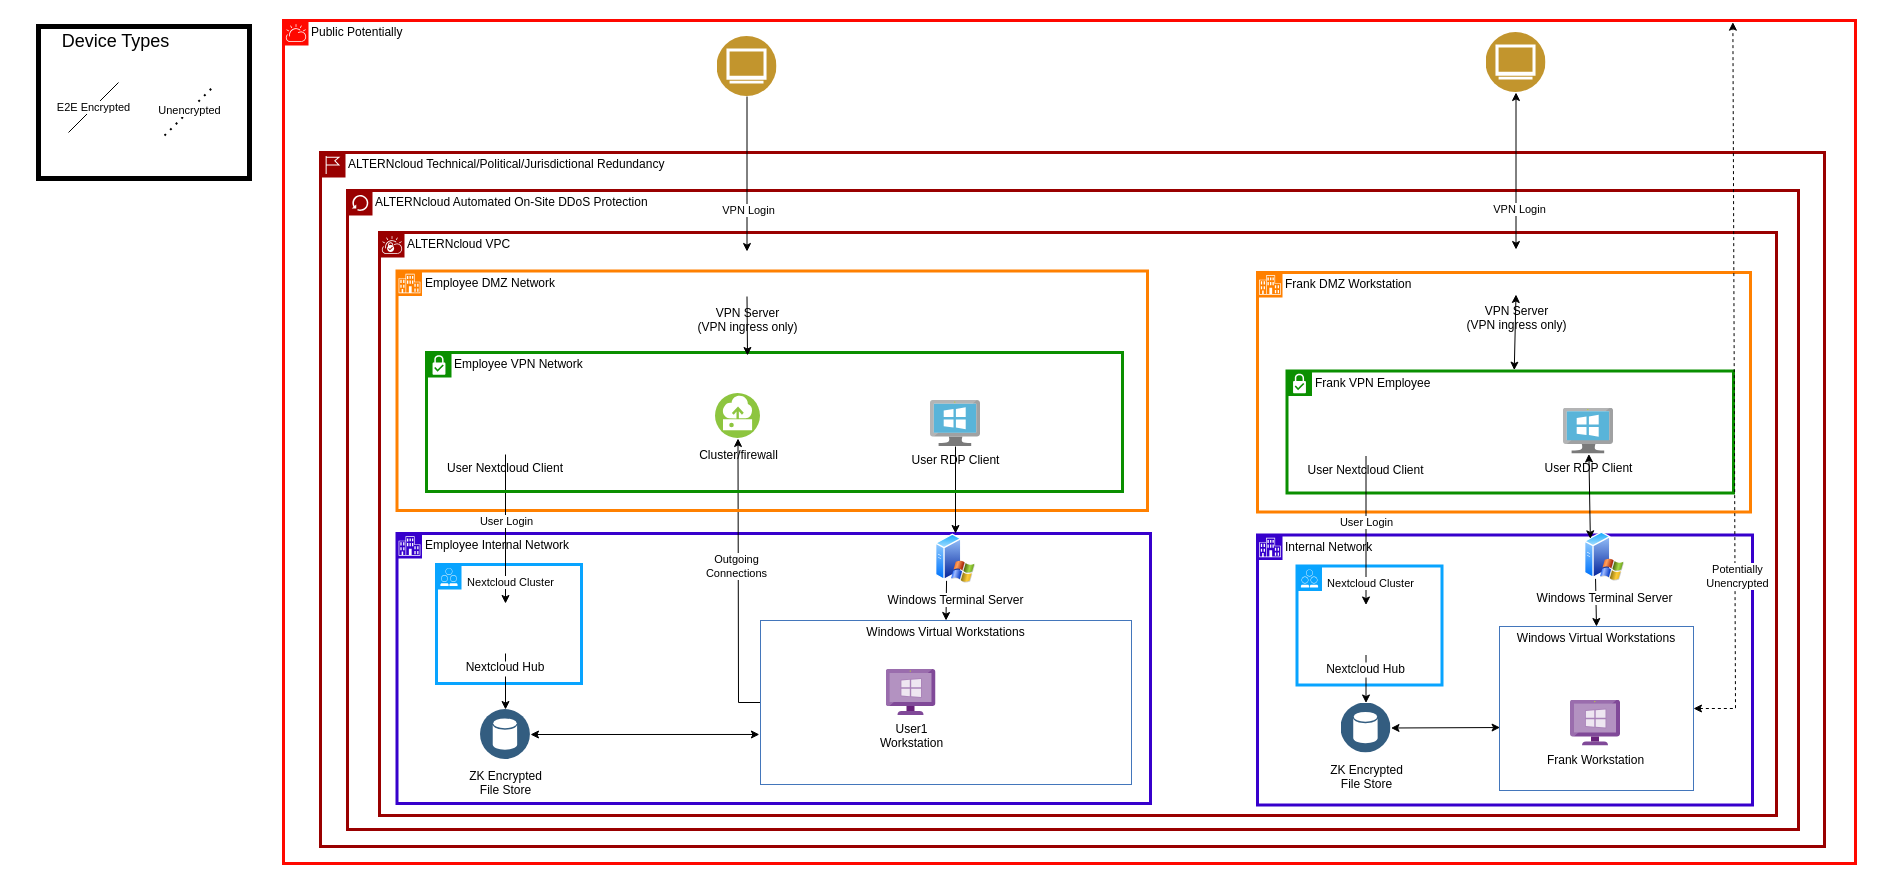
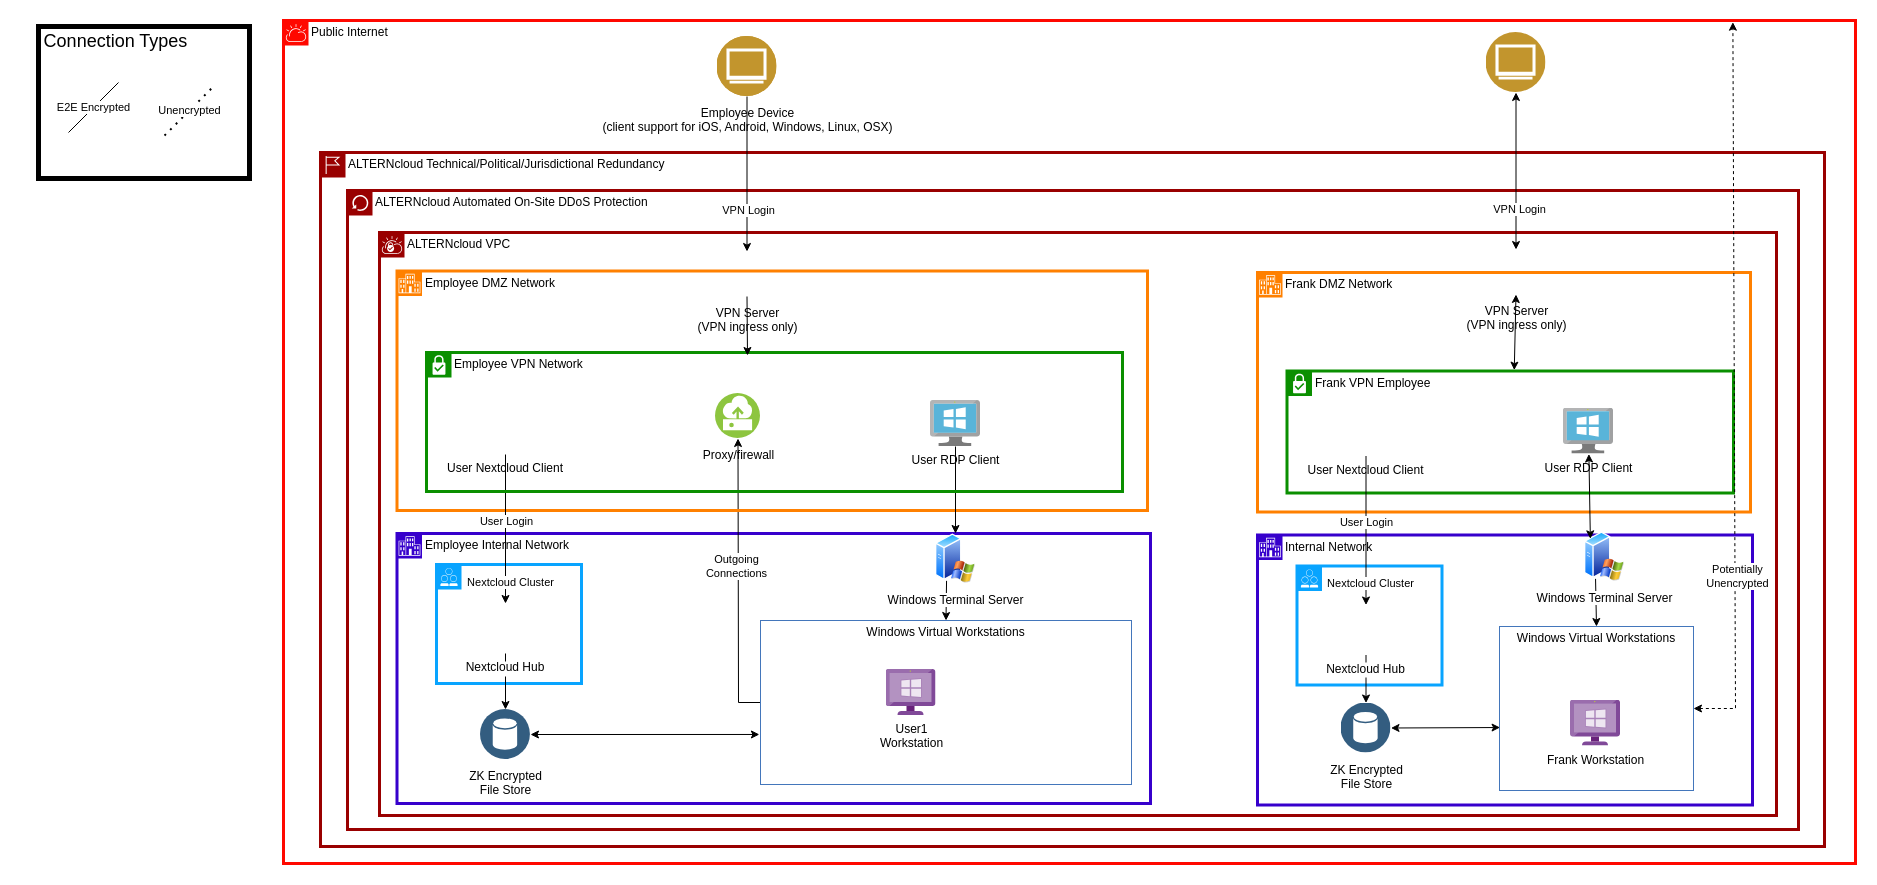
- <mxCell id="5" value="Public Potentially" style="shape=mxgraph.ibm.box;prType=cloud;fontStyle=0;verticalAlign=top;align=left;spacingLeft=32;spacingTop=4;fillColor=none;rounded=0;whiteSpace=wrap;html=1;strokeColor=#FF0800;strokeWidth=3;dashed=0;container=1;spacing=-4;collapsible=0;expand=0;recursiveResize=0;" parent="1" vertex="1"><mxGeometry x="283" y="20" width="1572" height="843" as="geometry" /></mxCell>
+ <mxCell id="5" value="Public Internet" style="shape=mxgraph.ibm.box;prType=cloud;fontStyle=0;verticalAlign=top;align=left;spacingLeft=32;spacingTop=4;fillColor=none;rounded=0;whiteSpace=wrap;html=1;strokeColor=#FF0800;strokeWidth=3;dashed=0;container=1;spacing=-4;collapsible=0;expand=0;recursiveResize=0;" parent="1" vertex="1"><mxGeometry x="283" y="20" width="1572" height="843" as="geometry" /></mxCell>
- <mxCell id="41" value="Device Types" style="text;html=1;strokeColor=none;fillColor=none;align=center;verticalAlign=middle;whiteSpace=wrap;rounded=0;fontSize=18;movable=1;resizable=1;rotatable=1;deletable=1;editable=1;locked=0;connectable=1;" parent="39" vertex="1"><mxGeometry width="191" height="30" as="geometry" /></mxCell>
+ <mxCell id="41" value="Connection Types" style="text;html=1;strokeColor=none;fillColor=none;align=center;verticalAlign=middle;whiteSpace=wrap;rounded=0;fontSize=18;movable=1;resizable=1;rotatable=1;deletable=1;editable=1;locked=0;connectable=1;" parent="39" vertex="1"><mxGeometry width="191" height="30" as="geometry" /></mxCell>
+ <mxCell id="7" value="&lt;font&gt;Employee&amp;nbsp;Device&lt;br&gt;(client support for iOS, Android, Windows, Linux, OSX)&lt;br&gt;&lt;/font&gt;" style="image;aspect=fixed;perimeter=ellipsePerimeter;html=1;align=center;shadow=0;dashed=0;fontColor=default;labelBackgroundColor=none;fontSize=12;spacingTop=3;image=img/lib/ibm/users/device.svg;" parent="6" vertex="1"><mxGeometry width="60" height="60" as="geometry" /></mxCell>
- <mxCell id="2" value="Frank DMZ Workstation" style="shape=mxgraph.ibm.box;prType=enterprise;fontStyle=0;verticalAlign=top;align=left;spacingLeft=32;spacingTop=4;fillColor=none;rounded=0;whiteSpace=wrap;html=1;strokeColor=#FF8000;strokeWidth=3;dashed=0;container=1;spacing=-4;collapsible=0;expand=0;recursiveResize=0;" parent="1" vertex="1"><mxGeometry x="1257" y="272" width="493" height="239.5" as="geometry" /></mxCell>
+ <mxCell id="2" value="Frank DMZ Network" style="shape=mxgraph.ibm.box;prType=enterprise;fontStyle=0;verticalAlign=top;align=left;spacingLeft=32;spacingTop=4;fillColor=none;rounded=0;whiteSpace=wrap;html=1;strokeColor=#FF8000;strokeWidth=3;dashed=0;container=1;spacing=-4;collapsible=0;expand=0;recursiveResize=0;" parent="1" vertex="1"><mxGeometry x="1257" y="272" width="493" height="239.5" as="geometry" /></mxCell>
- <mxCell id="23" value="&lt;font&gt;Cluster/firewall&lt;/font&gt;" style="image;aspect=fixed;perimeter=ellipsePerimeter;html=1;align=center;shadow=0;dashed=0;fontColor=default;labelBackgroundColor=none;fontSize=12;spacingTop=3;image=img/lib/ibm/vpc/Instance.svg;" parent="20" vertex="1"><mxGeometry x="318.5" y="122.5" width="45" height="45" as="geometry" /></mxCell>
+ <mxCell id="23" value="&lt;font&gt;Proxy/firewall&lt;/font&gt;" style="image;aspect=fixed;perimeter=ellipsePerimeter;html=1;align=center;shadow=0;dashed=0;fontColor=default;labelBackgroundColor=none;fontSize=12;spacingTop=3;image=img/lib/ibm/vpc/Instance.svg;" parent="20" vertex="1"><mxGeometry x="318.5" y="122.5" width="45" height="45" as="geometry" /></mxCell>
